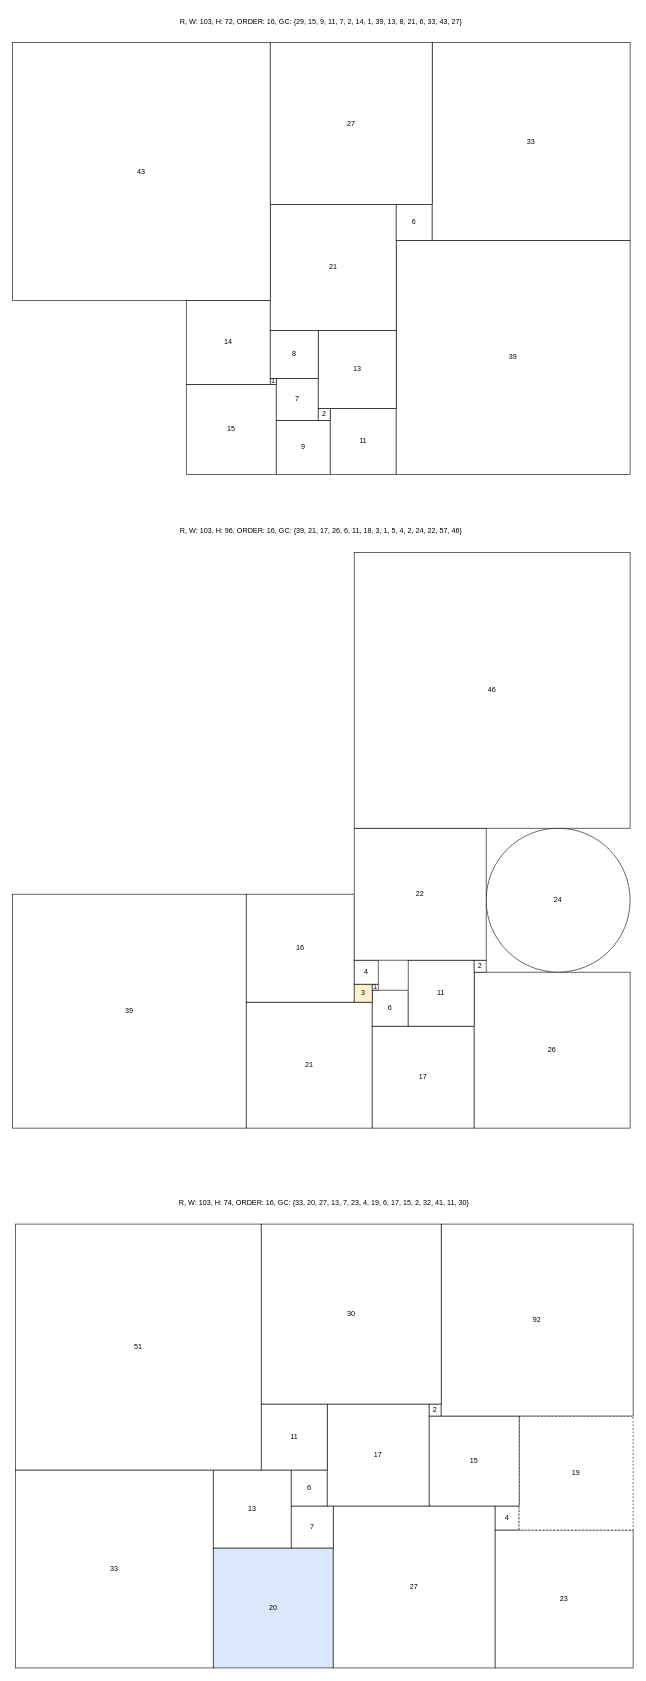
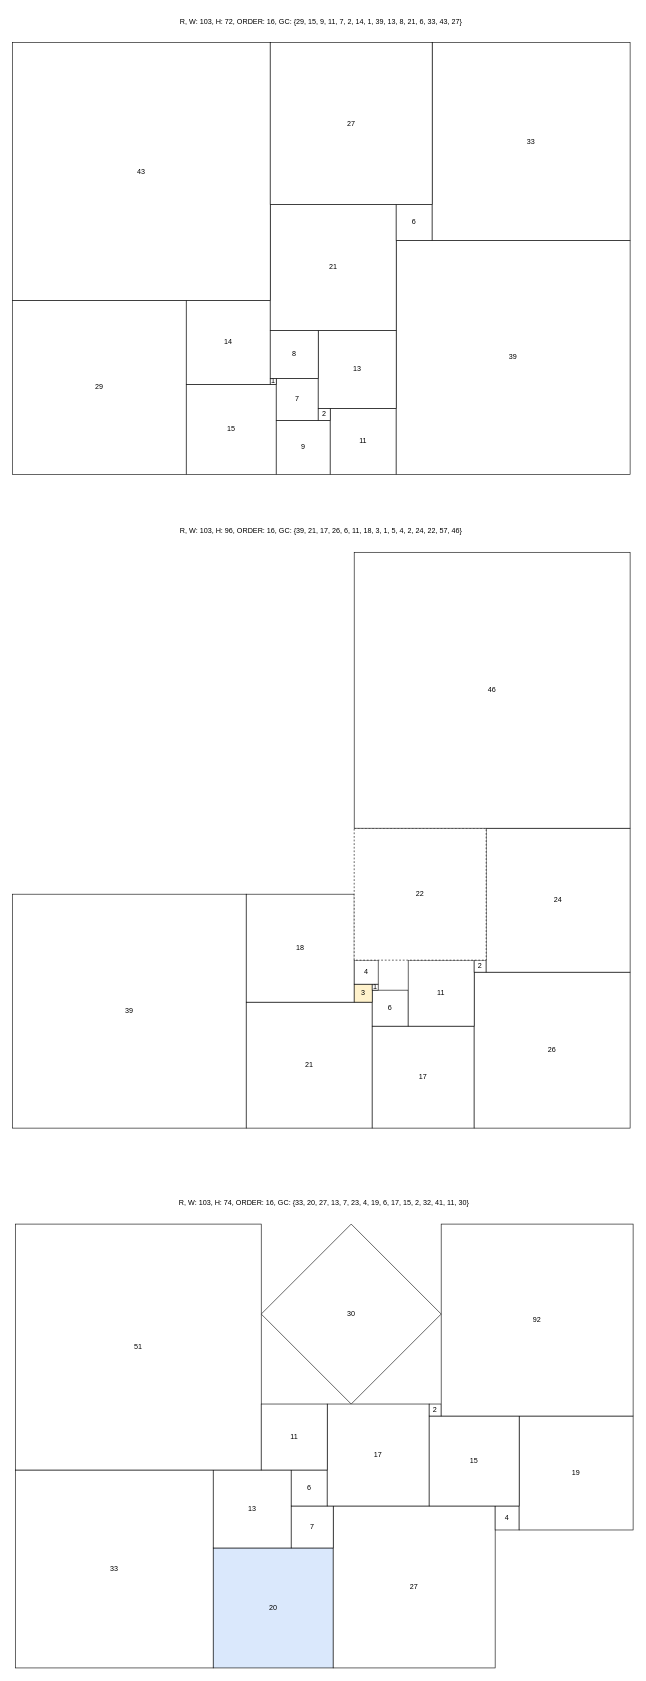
+ <mxCell id="6" value="29" style="rounded=0;whiteSpace=wrap;html=1;" parent="5" vertex="1"><mxGeometry y="430" width="290" height="290" as="geometry" /></mxCell>
- <mxCell id="35" value="22" style="rounded=0;whiteSpace=wrap;html=1;" parent="22" vertex="1"><mxGeometry x="570" y="460" width="220" height="220" as="geometry" /></mxCell>
+ <mxCell id="35" value="22" style="rounded=0;whiteSpace=wrap;html=1;dashed=1;" parent="22" vertex="1"><mxGeometry x="570" y="460" width="220" height="220" as="geometry" /></mxCell>
- <mxCell id="34" value="24" style="ellipse;whiteSpace=wrap;html=1;" parent="22" vertex="1"><mxGeometry x="790" y="460" width="240" height="240" as="geometry" /></mxCell>
+ <mxCell id="34" value="24" style="rounded=0;whiteSpace=wrap;html=1;" parent="22" vertex="1"><mxGeometry x="790" y="460" width="240" height="240" as="geometry" /></mxCell>
- <mxCell id="29" value="16" style="rounded=0;whiteSpace=wrap;html=1;" parent="22" vertex="1"><mxGeometry x="390" y="570" width="180" height="180" as="geometry" /></mxCell>
+ <mxCell id="29" value="18" style="rounded=0;whiteSpace=wrap;html=1;" parent="22" vertex="1"><mxGeometry x="390" y="570" width="180" height="180" as="geometry" /></mxCell>
- <mxCell id="53" value="30" style="rounded=0;whiteSpace=wrap;html=1;" parent="37" vertex="1"><mxGeometry x="410" width="300" height="300" as="geometry" /></mxCell>
+ <mxCell id="53" value="30" style="rhombus;whiteSpace=wrap;html=1;" parent="37" vertex="1"><mxGeometry x="410" width="300" height="300" as="geometry" /></mxCell>
- <mxCell id="45" value="19" style="rounded=0;whiteSpace=wrap;html=1;dashed=1;" parent="37" vertex="1"><mxGeometry x="840" y="320" width="190" height="190" as="geometry" /></mxCell>
+ <mxCell id="45" value="19" style="rounded=0;whiteSpace=wrap;html=1;" parent="37" vertex="1"><mxGeometry x="840" y="320" width="190" height="190" as="geometry" /></mxCell>
- <mxCell id="43" value="23" style="rounded=0;whiteSpace=wrap;html=1;" parent="37" vertex="1"><mxGeometry x="800" y="510" width="230" height="230" as="geometry" /></mxCell>
